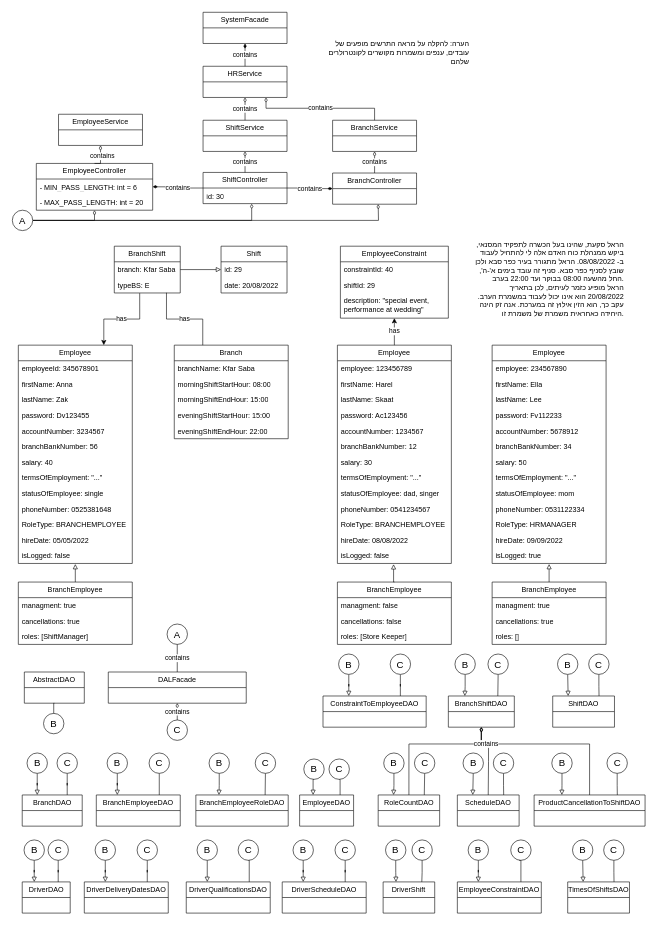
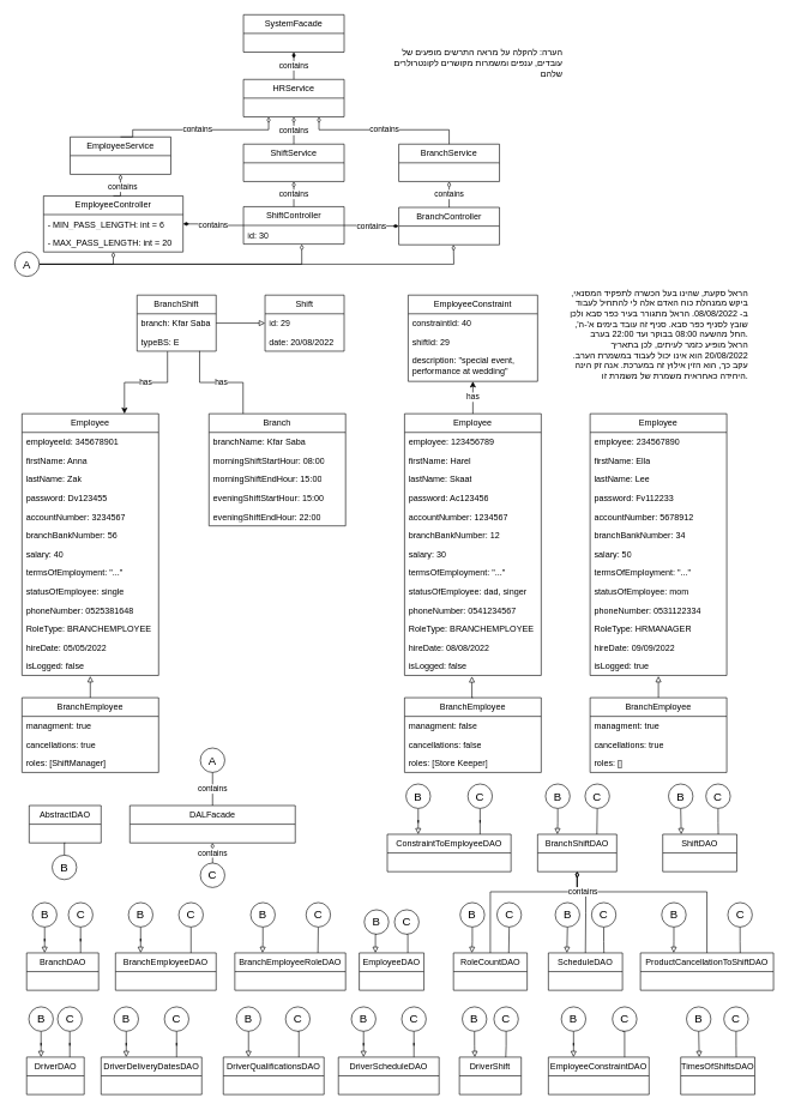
+ <mxCell id="4" value="contains" style="edgeStyle=orthogonalEdgeStyle;rounded=0;orthogonalLoop=1;jettySize=auto;html=1;exitX=0.5;exitY=0;exitDx=0;exitDy=0;entryX=0.25;entryY=1;entryDx=0;entryDy=0;endArrow=diamondThin;endFill=0;" parent="1" source="5" target="6" edge="1"><mxGeometry relative="1" as="geometry"><Array as="points"><mxPoint x="184" y="180" /><mxPoint x="373" y="180" /></Array></mxGeometry></mxCell>
